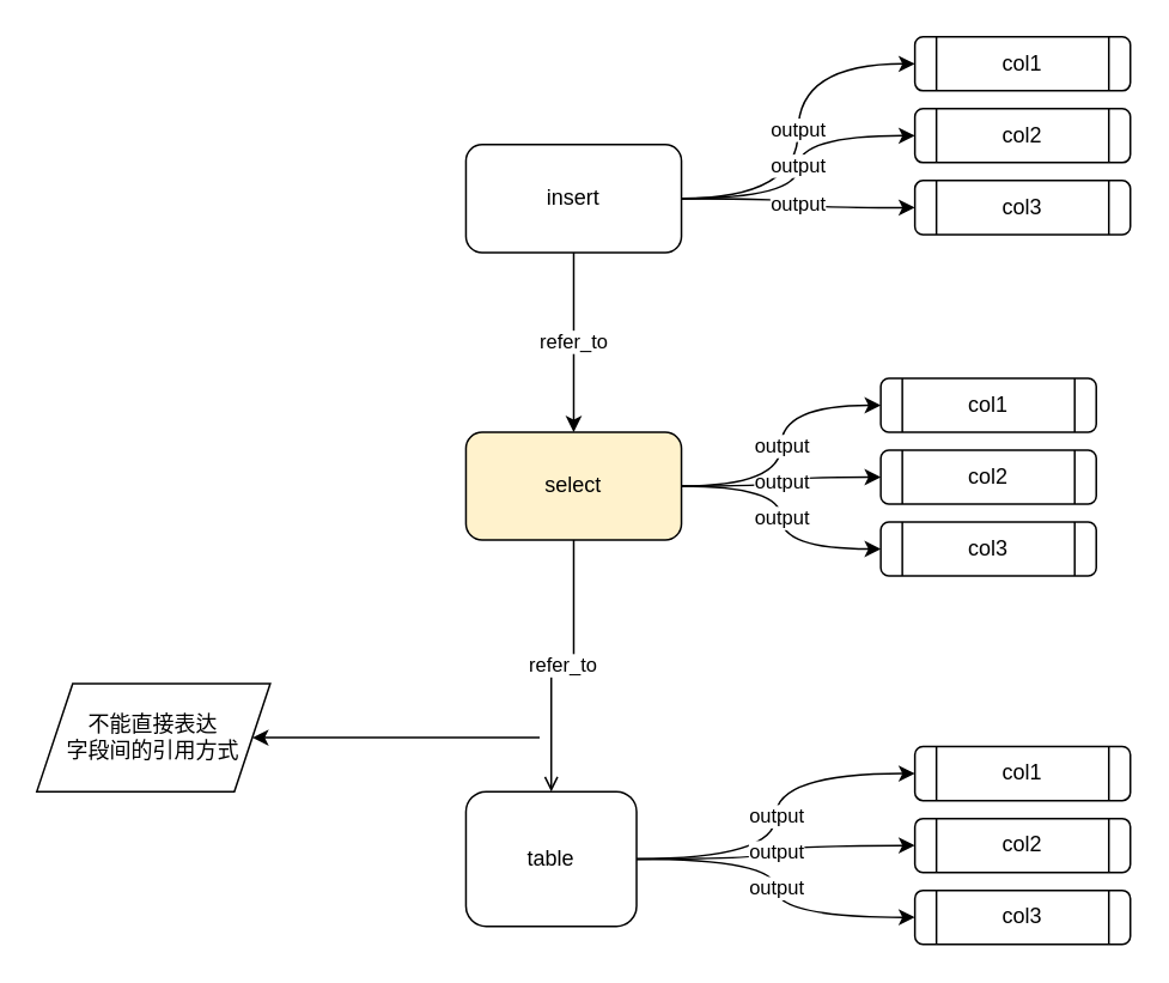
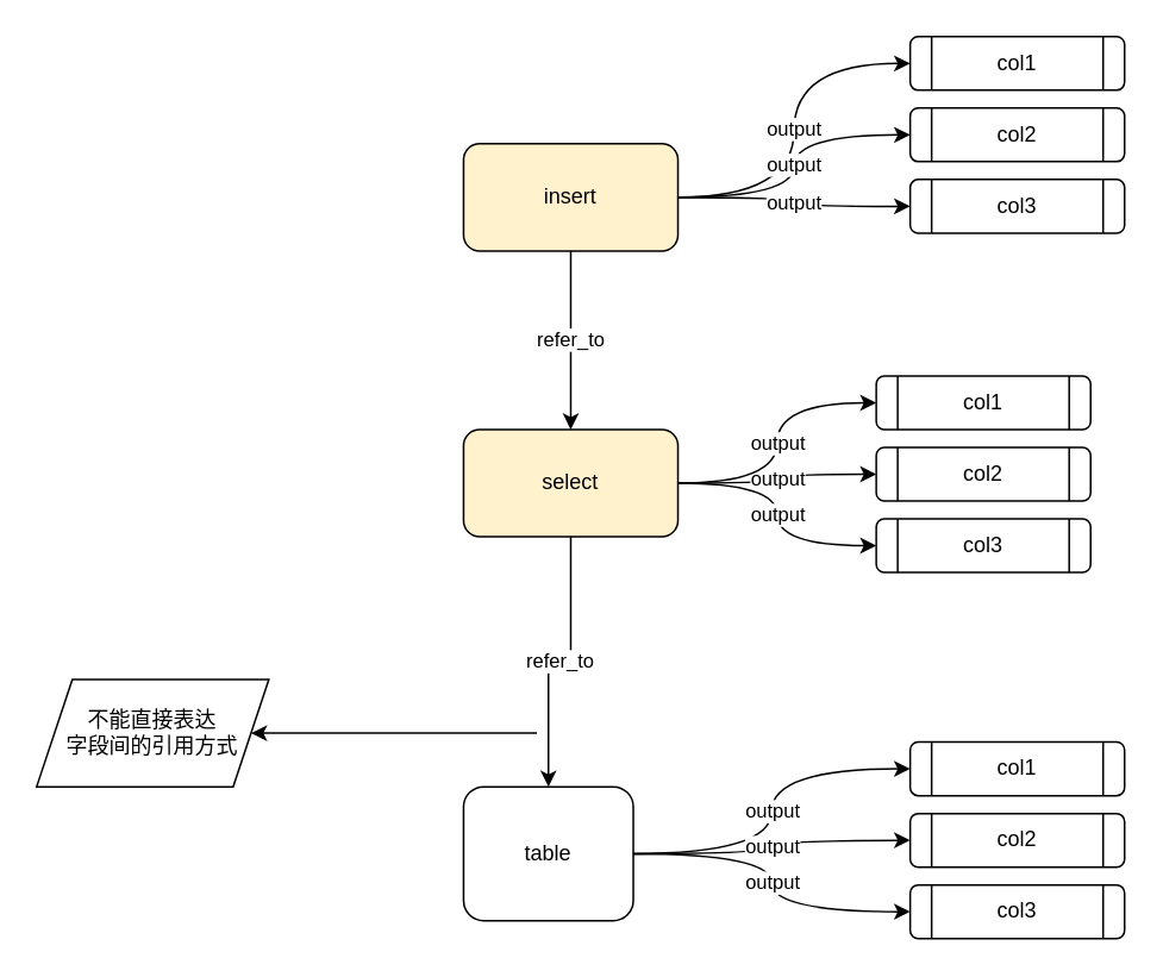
- <mxCell id="6" value="insert" style="rounded=1;whiteSpace=wrap;html=1;" vertex="1" parent="1"><mxGeometry x="259" y="80" width="120" height="60" as="geometry" /></mxCell>
+ <mxCell id="6" value="insert" style="rounded=1;whiteSpace=wrap;html=1;fillColor=#fff2cc;" vertex="1" parent="1"><mxGeometry x="259" y="80" width="120" height="60" as="geometry" /></mxCell>
- <mxCell id="7" value="refer_to" style="edgeStyle=orthogonalEdgeStyle;rounded=0;orthogonalLoop=1;jettySize=auto;html=1;entryX=0.5;entryY=0;entryDx=0;entryDy=0;endArrow=open;" edge="1" parent="1" source="11" target="15"><mxGeometry relative="1" as="geometry" /></mxCell>
+ <mxCell id="7" value="refer_to" style="edgeStyle=orthogonalEdgeStyle;rounded=0;orthogonalLoop=1;jettySize=auto;html=1;entryX=0.5;entryY=0;entryDx=0;entryDy=0;" edge="1" parent="1" source="11" target="15"><mxGeometry relative="1" as="geometry" /></mxCell>
